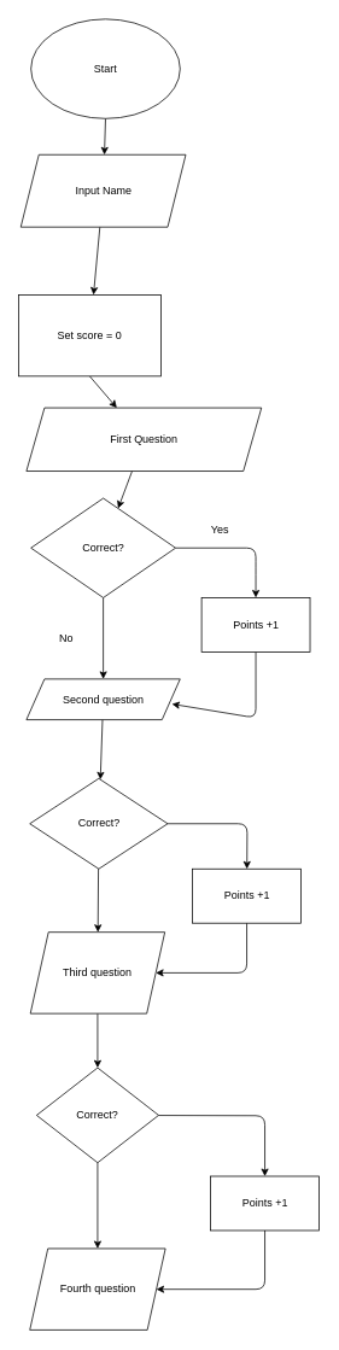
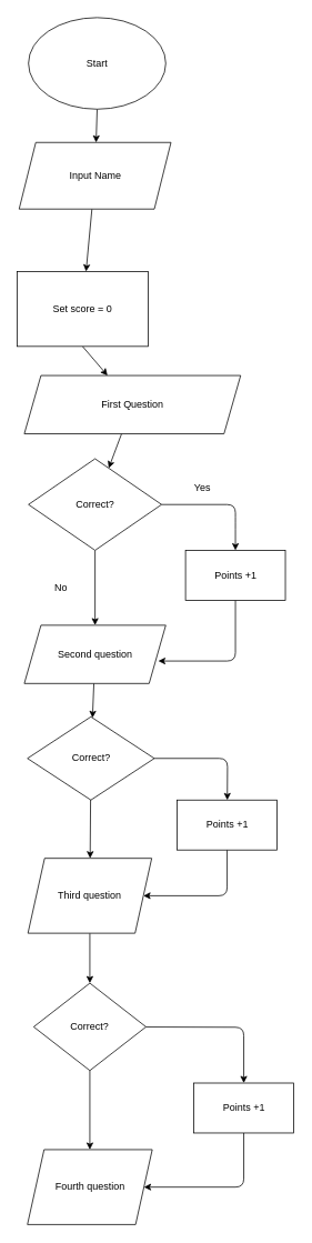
- <mxCell id="16" value="Second question" style="shape=parallelogram;perimeter=parallelogramPerimeter;whiteSpace=wrap;html=1;fixedSize=1;" vertex="1" parent="1"><mxGeometry x="28.75" y="750" width="170" height="45" as="geometry" /></mxCell>
+ <mxCell id="16" value="Second question" style="shape=parallelogram;perimeter=parallelogramPerimeter;whiteSpace=wrap;html=1;fixedSize=1;" vertex="1" parent="1"><mxGeometry x="28.75" y="750" width="170" height="70" as="geometry" /></mxCell>
